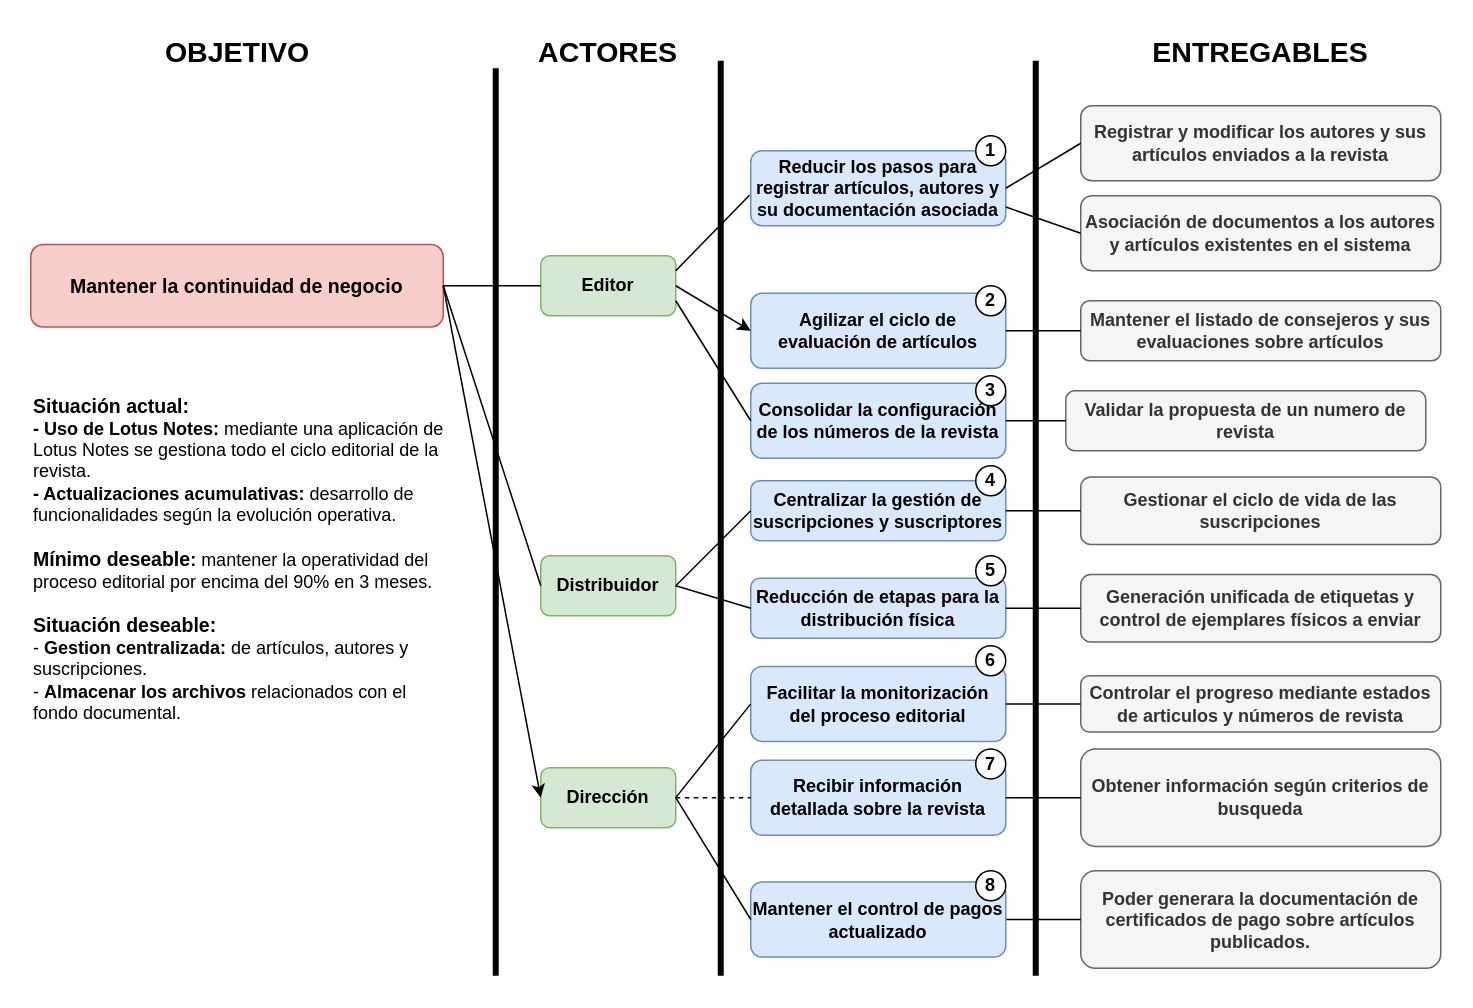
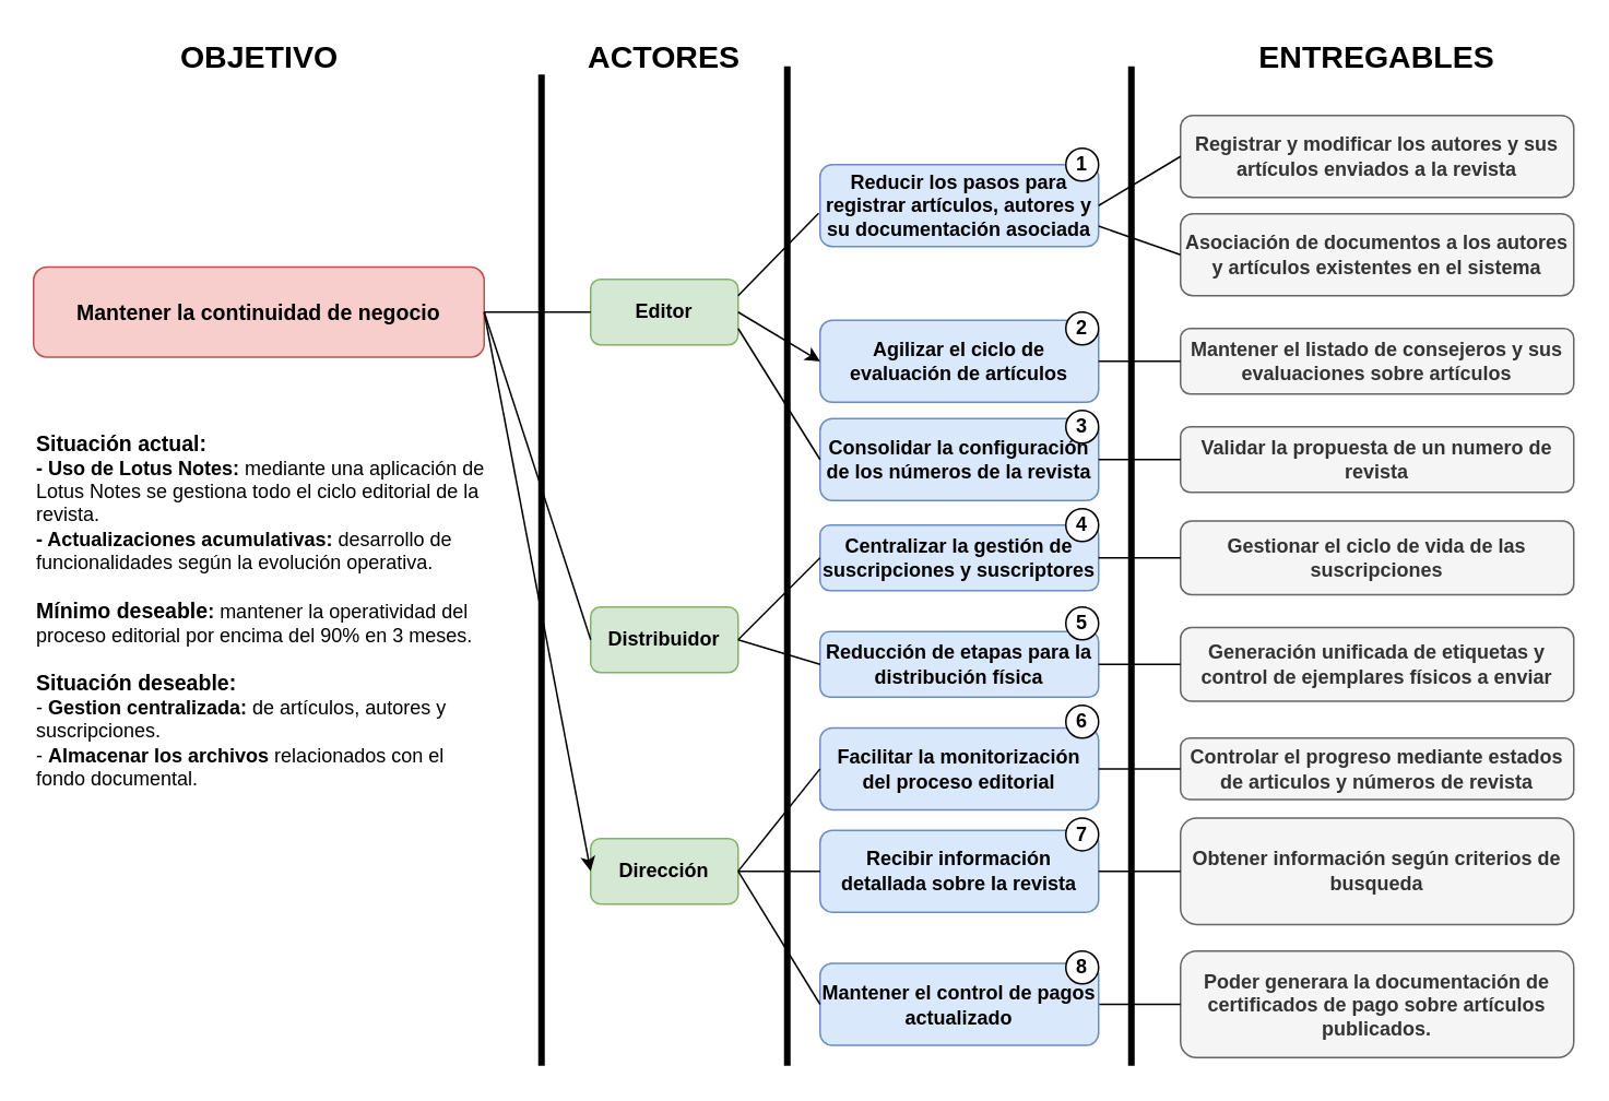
- <mxCell id="16" value="Validar la propuesta de un numero de revista" style="rounded=1;whiteSpace=wrap;html=1;fontStyle=1;fillColor=#f5f5f5;fontColor=#333333;strokeColor=#666666;" vertex="1" parent="1"><mxGeometry x="710" y="260" width="240" height="40" as="geometry" /></mxCell>
+ <mxCell id="16" value="Validar la propuesta de un numero de revista" style="rounded=1;whiteSpace=wrap;html=1;fontStyle=1;fillColor=#f5f5f5;fontColor=#333333;strokeColor=#666666;" vertex="1" parent="1"><mxGeometry x="720" y="260" width="240" height="40" as="geometry" /></mxCell>
- <mxCell id="25" value="" style="endArrow=none;html=1;rounded=0;exitX=1;exitY=0.5;exitDx=0;exitDy=0;entryX=0;entryY=0.5;entryDx=0;entryDy=0;dashed=1;" edge="1" parent="1" source="4" target="10"><mxGeometry width="50" height="50" relative="1" as="geometry"><mxPoint x="540" y="396.25" as="sourcePoint" /><mxPoint x="590" y="346.25" as="targetPoint" /></mxGeometry></mxCell>
+ <mxCell id="25" value="" style="endArrow=none;html=1;rounded=0;exitX=1;exitY=0.5;exitDx=0;exitDy=0;entryX=0;entryY=0.5;entryDx=0;entryDy=0;" edge="1" parent="1" source="4" target="10"><mxGeometry width="50" height="50" relative="1" as="geometry"><mxPoint x="540" y="396.25" as="sourcePoint" /><mxPoint x="590" y="346.25" as="targetPoint" /></mxGeometry></mxCell>
